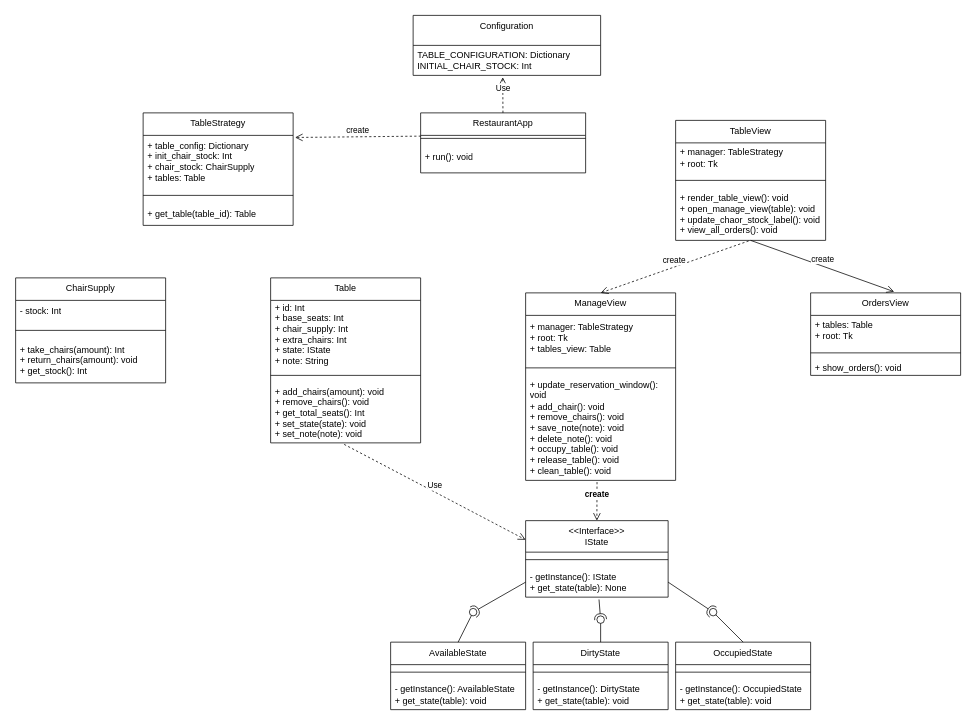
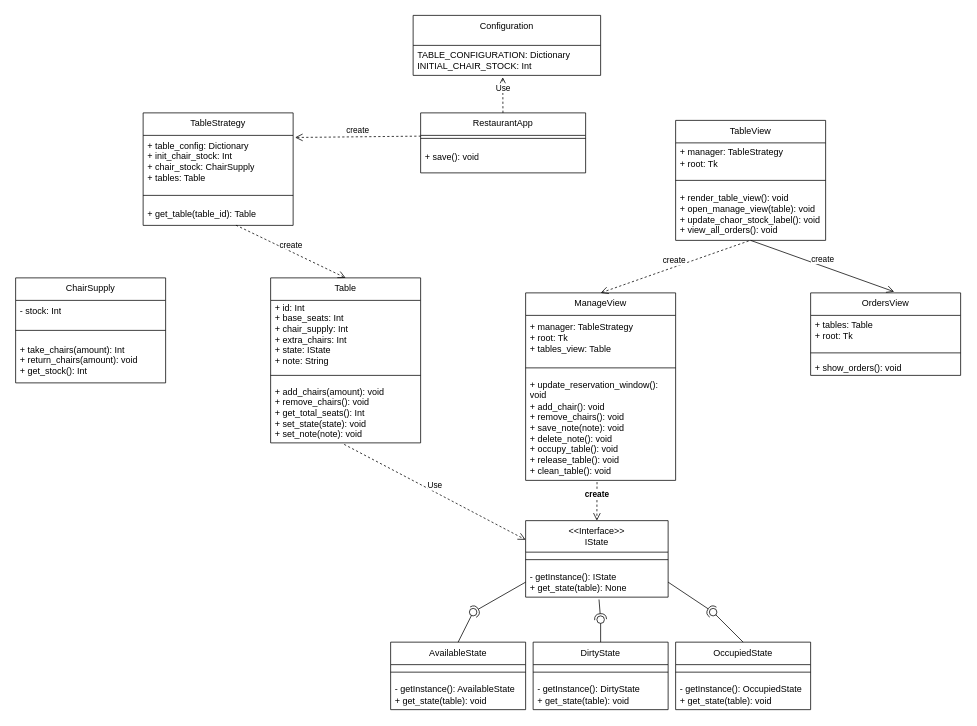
- <mxCell id="7" value="+ run(): void" style="text;html=1;strokeColor=none;fillColor=none;align=left;verticalAlign=middle;spacingLeft=4;spacingRight=4;overflow=hidden;rotatable=0;points=[[0,0.5],[1,0.5]];portConstraint=eastwest;whiteSpace=wrap;" parent="5" vertex="1"><mxGeometry y="38" width="220" height="42" as="geometry" /></mxCell>
+ <mxCell id="7" value="+ save(): void" style="text;html=1;strokeColor=none;fillColor=none;align=left;verticalAlign=middle;spacingLeft=4;spacingRight=4;overflow=hidden;rotatable=0;points=[[0,0.5],[1,0.5]];portConstraint=eastwest;whiteSpace=wrap;" parent="5" vertex="1"><mxGeometry y="38" width="220" height="42" as="geometry" /></mxCell>
+ <mxCell id="55" value="create" style="html=1;verticalAlign=bottom;endArrow=open;dashed=1;endSize=8;curved=0;rounded=0;exitX=0.619;exitY=0.992;exitDx=0;exitDy=0;exitPerimeter=0;entryX=0.5;entryY=0;entryDx=0;entryDy=0;" edge="1" parent="1" source="46" target="47"><mxGeometry relative="1" as="geometry"><mxPoint x="266" y="312" as="sourcePoint" /><mxPoint x="130" y="380" as="targetPoint" /></mxGeometry></mxCell>
